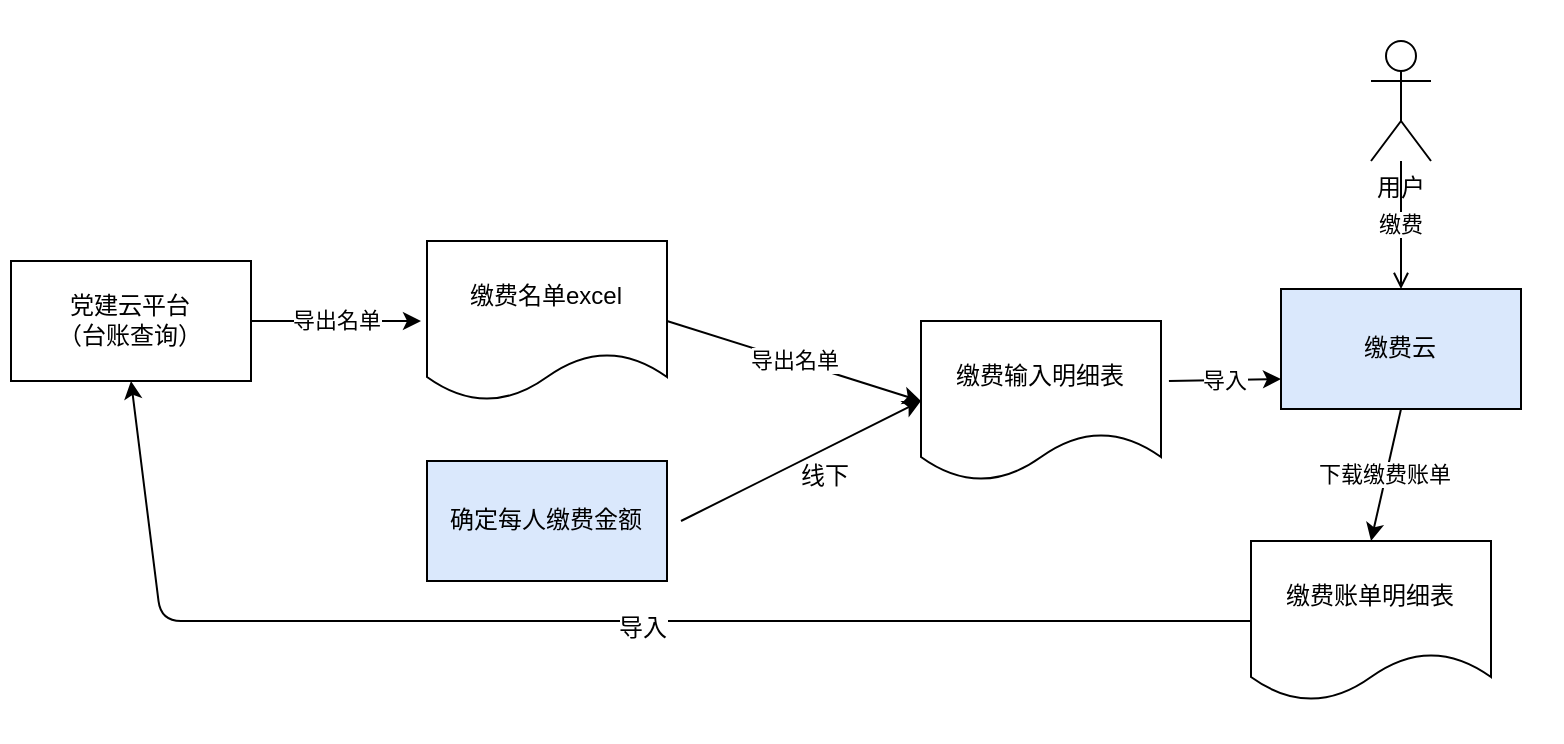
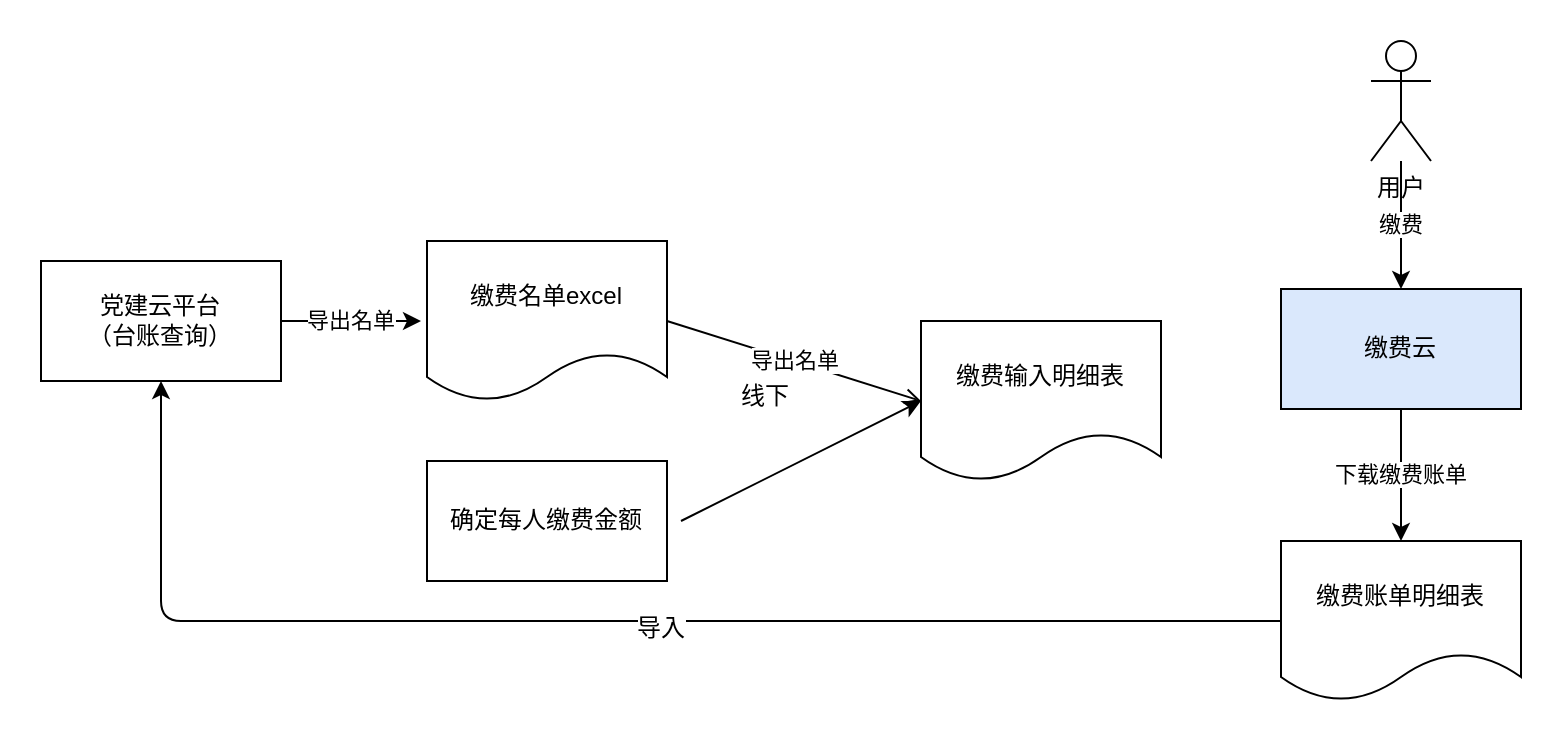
- <mxCell id="13" value="缴费" style="endArrow=open;html=1;entryX=0.5;entryY=0;entryDx=0;entryDy=0;" edge="1" parent="1" source="12" target="9"><mxGeometry width="50" height="50" relative="1" as="geometry"><mxPoint x="593.96" y="200" as="sourcePoint" /><mxPoint x="650" y="199" as="targetPoint" /></mxGeometry></mxCell>
+ <mxCell id="13" value="缴费" style="endArrow=classic;html=1;entryX=0.5;entryY=0;entryDx=0;entryDy=0;" edge="1" parent="1" source="12" target="9"><mxGeometry width="50" height="50" relative="1" as="geometry"><mxPoint x="593.96" y="200" as="sourcePoint" /><mxPoint x="650" y="199" as="targetPoint" /></mxGeometry></mxCell>
- <mxCell id="2" value="党建云平台&lt;br&gt;（台账查询）" style="rounded=0;whiteSpace=wrap;html=1;" vertex="1" parent="1"><mxGeometry x="5" y="130" width="120" height="60" as="geometry" /></mxCell>
+ <mxCell id="2" value="党建云平台&lt;br&gt;（台账查询）" style="rounded=0;whiteSpace=wrap;html=1;" vertex="1" parent="1"><mxGeometry x="20" y="130" width="120" height="60" as="geometry" /></mxCell>
- <mxCell id="10" value="导入" style="endArrow=classic;html=1;exitX=1.033;exitY=0.375;exitDx=0;exitDy=0;entryX=0;entryY=0.75;entryDx=0;entryDy=0;exitPerimeter=0;" edge="1" parent="1" source="6" target="9"><mxGeometry width="50" height="50" relative="1" as="geometry"><mxPoint x="343" y="170" as="sourcePoint" /><mxPoint x="470" y="210" as="targetPoint" /></mxGeometry></mxCell>
- <mxCell id="7" value="导出名单" style="endArrow=classic;html=1;exitX=1;exitY=0.5;exitDx=0;exitDy=0;entryX=0;entryY=0.5;entryDx=0;entryDy=0;" edge="1" parent="1" source="4" target="6"><mxGeometry width="50" height="50" relative="1" as="geometry"><mxPoint x="150" y="170" as="sourcePoint" /><mxPoint x="220" y="170" as="targetPoint" /></mxGeometry></mxCell>
+ <mxCell id="7" value="导出名单" style="endArrow=open;html=1;exitX=1;exitY=0.5;exitDx=0;exitDy=0;entryX=0;entryY=0.5;entryDx=0;entryDy=0;" edge="1" parent="1" source="4" target="6"><mxGeometry width="50" height="50" relative="1" as="geometry"><mxPoint x="150" y="170" as="sourcePoint" /><mxPoint x="220" y="170" as="targetPoint" /></mxGeometry></mxCell>
- <mxCell id="11" value="线下" style="text;html=1;align=center;verticalAlign=middle;resizable=0;points=[];;autosize=1;" vertex="1" parent="1"><mxGeometry x="392" y="228" width="40" height="20" as="geometry" /></mxCell>
+ <mxCell id="11" value="线下" style="text;html=1;align=center;verticalAlign=middle;resizable=0;points=[];;autosize=1;" vertex="1" parent="1"><mxGeometry x="362" y="188" width="40" height="20" as="geometry" /></mxCell>
- <mxCell id="5" value="确定每人缴费金额" style="rounded=0;whiteSpace=wrap;html=1;fillColor=#dae8fc;" vertex="1" parent="1"><mxGeometry x="213" y="230" width="120" height="60" as="geometry" /></mxCell>
+ <mxCell id="5" value="确定每人缴费金额" style="rounded=0;whiteSpace=wrap;html=1;" vertex="1" parent="1"><mxGeometry x="213" y="230" width="120" height="60" as="geometry" /></mxCell>
- <mxCell id="14" value="缴费账单明细表" style="shape=document;whiteSpace=wrap;html=1;boundedLbl=1;" vertex="1" parent="1"><mxGeometry x="625" y="270" width="120" height="80" as="geometry" /></mxCell>
+ <mxCell id="14" value="缴费账单明细表" style="shape=document;whiteSpace=wrap;html=1;boundedLbl=1;" vertex="1" parent="1"><mxGeometry x="640" y="270" width="120" height="80" as="geometry" /></mxCell>
